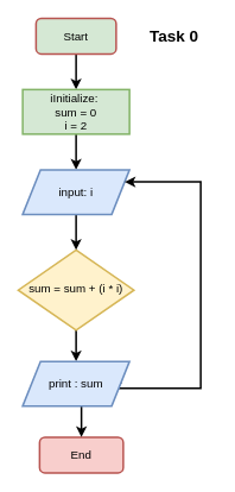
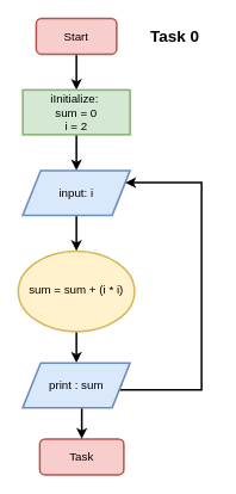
- <mxCell id="3" value="Start" style="rounded=1;whiteSpace=wrap;html=1;fontSize=13;glass=0;strokeWidth=2;shadow=0;fillColor=#d5e8d4;strokeColor=#b85450;" parent="1" vertex="1"><mxGeometry x="40" y="20" width="90" height="40" as="geometry" /></mxCell>
+ <mxCell id="3" value="Start" style="rounded=1;whiteSpace=wrap;html=1;fontSize=13;glass=0;strokeWidth=2;shadow=0;fillColor=#f8cecc;strokeColor=#b85450;" parent="1" vertex="1"><mxGeometry x="40" y="20" width="90" height="40" as="geometry" /></mxCell>
- <mxCell id="5" value="sum = sum + (i * i)" style="rhombus;whiteSpace=wrap;html=1;shadow=0;fontFamily=Helvetica;fontSize=13;align=center;strokeWidth=2;spacing=6;spacingTop=-4;fillColor=#fff2cc;strokeColor=#d6b656;" parent="1" vertex="1"><mxGeometry x="20" y="280" width="130" height="90" as="geometry" /></mxCell>
+ <mxCell id="5" value="sum = sum + (i * i)" style="ellipse;whiteSpace=wrap;html=1;shadow=0;fontFamily=Helvetica;fontSize=13;align=center;strokeWidth=2;spacing=6;spacingTop=-4;fillColor=#fff2cc;strokeColor=#d6b656;" parent="1" vertex="1"><mxGeometry x="20" y="280" width="130" height="90" as="geometry" /></mxCell>
- <mxCell id="6" value="End" style="rounded=1;whiteSpace=wrap;html=1;fontSize=13;glass=0;strokeWidth=2;shadow=0;fillColor=#f8cecc;strokeColor=#b85450;" parent="1" vertex="1"><mxGeometry x="44" y="490" width="94" height="40" as="geometry" /></mxCell>
+ <mxCell id="6" value="Task" style="rounded=1;whiteSpace=wrap;html=1;fontSize=13;glass=0;strokeWidth=2;shadow=0;fillColor=#f8cecc;strokeColor=#b85450;" parent="1" vertex="1"><mxGeometry x="44" y="490" width="94" height="40" as="geometry" /></mxCell>
